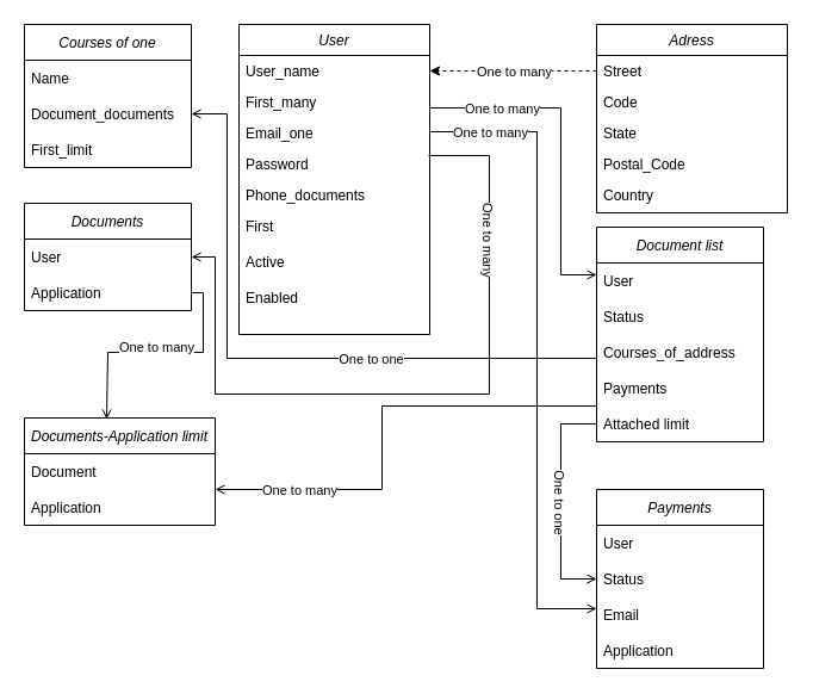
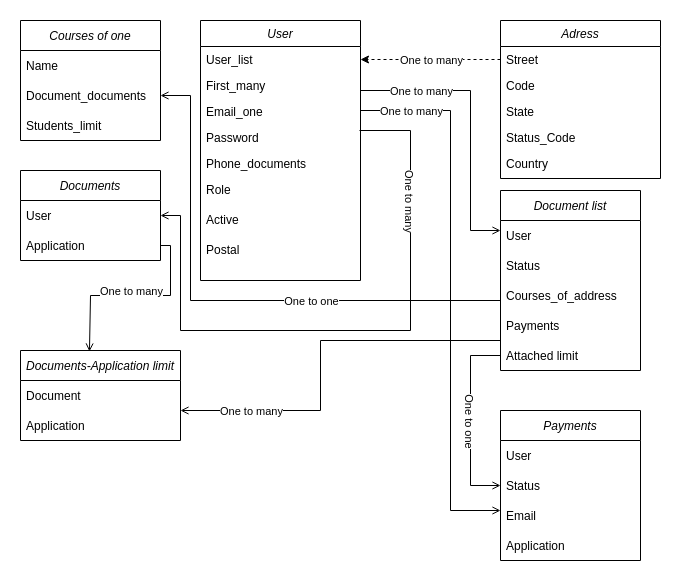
- <mxCell id="3" value="User_name" style="text;align=left;verticalAlign=top;spacingLeft=4;spacingRight=4;overflow=hidden;rotatable=0;points=[[0,0.5],[1,0.5]];portConstraint=eastwest;" parent="2" vertex="1"><mxGeometry y="26" width="160" height="26" as="geometry" /></mxCell>
+ <mxCell id="3" value="User_list" style="text;align=left;verticalAlign=top;spacingLeft=4;spacingRight=4;overflow=hidden;rotatable=0;points=[[0,0.5],[1,0.5]];portConstraint=eastwest;" parent="2" vertex="1"><mxGeometry y="26" width="160" height="26" as="geometry" /></mxCell>
- <mxCell id="20" value="First_limit" style="text;strokeColor=none;fillColor=none;align=left;verticalAlign=middle;spacingLeft=4;spacingRight=4;overflow=hidden;points=[[0,0.5],[1,0.5]];portConstraint=eastwest;rotatable=0;" vertex="1" parent="17"><mxGeometry y="90" width="140" height="30" as="geometry" /></mxCell>
+ <mxCell id="20" value="Students_limit" style="text;strokeColor=none;fillColor=none;align=left;verticalAlign=middle;spacingLeft=4;spacingRight=4;overflow=hidden;points=[[0,0.5],[1,0.5]];portConstraint=eastwest;rotatable=0;" vertex="1" parent="17"><mxGeometry y="90" width="140" height="30" as="geometry" /></mxCell>
- <mxCell id="15" value="Postal_Code" style="text;align=left;verticalAlign=top;spacingLeft=4;spacingRight=4;overflow=hidden;rotatable=0;points=[[0,0.5],[1,0.5]];portConstraint=eastwest;rounded=0;shadow=0;html=0;" parent="11" vertex="1"><mxGeometry y="104" width="160" height="26" as="geometry" /></mxCell>
+ <mxCell id="15" value="Status_Code" style="text;align=left;verticalAlign=top;spacingLeft=4;spacingRight=4;overflow=hidden;rotatable=0;points=[[0,0.5],[1,0.5]];portConstraint=eastwest;rounded=0;shadow=0;html=0;" parent="11" vertex="1"><mxGeometry y="104" width="160" height="26" as="geometry" /></mxCell>
- <mxCell id="8" value="First" style="text;align=left;verticalAlign=top;spacingLeft=4;spacingRight=4;overflow=hidden;rotatable=0;points=[[0,0.5],[1,0.5]];portConstraint=eastwest;rounded=0;shadow=0;html=0;" vertex="1" parent="2"><mxGeometry y="156" width="160" height="30" as="geometry" /></mxCell>
+ <mxCell id="8" value="Role" style="text;align=left;verticalAlign=top;spacingLeft=4;spacingRight=4;overflow=hidden;rotatable=0;points=[[0,0.5],[1,0.5]];portConstraint=eastwest;rounded=0;shadow=0;html=0;" vertex="1" parent="2"><mxGeometry y="156" width="160" height="30" as="geometry" /></mxCell>
- <mxCell id="10" value="Enabled" style="text;align=left;verticalAlign=top;spacingLeft=4;spacingRight=4;overflow=hidden;rotatable=0;points=[[0,0.5],[1,0.5]];portConstraint=eastwest;rounded=0;shadow=0;html=0;" vertex="1" parent="2"><mxGeometry y="216" width="160" height="30" as="geometry" /></mxCell>
+ <mxCell id="10" value="Postal" style="text;align=left;verticalAlign=top;spacingLeft=4;spacingRight=4;overflow=hidden;rotatable=0;points=[[0,0.5],[1,0.5]];portConstraint=eastwest;rounded=0;shadow=0;html=0;" vertex="1" parent="2"><mxGeometry y="216" width="160" height="30" as="geometry" /></mxCell>
